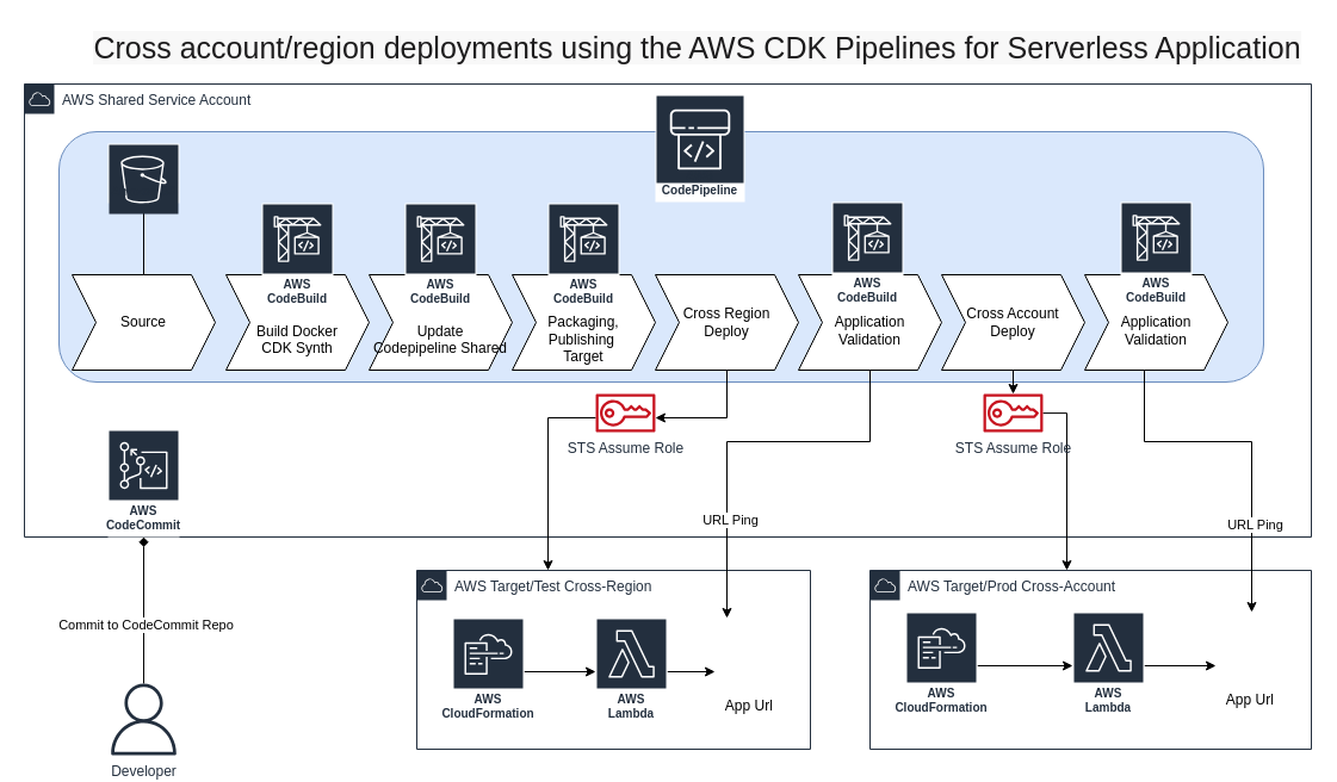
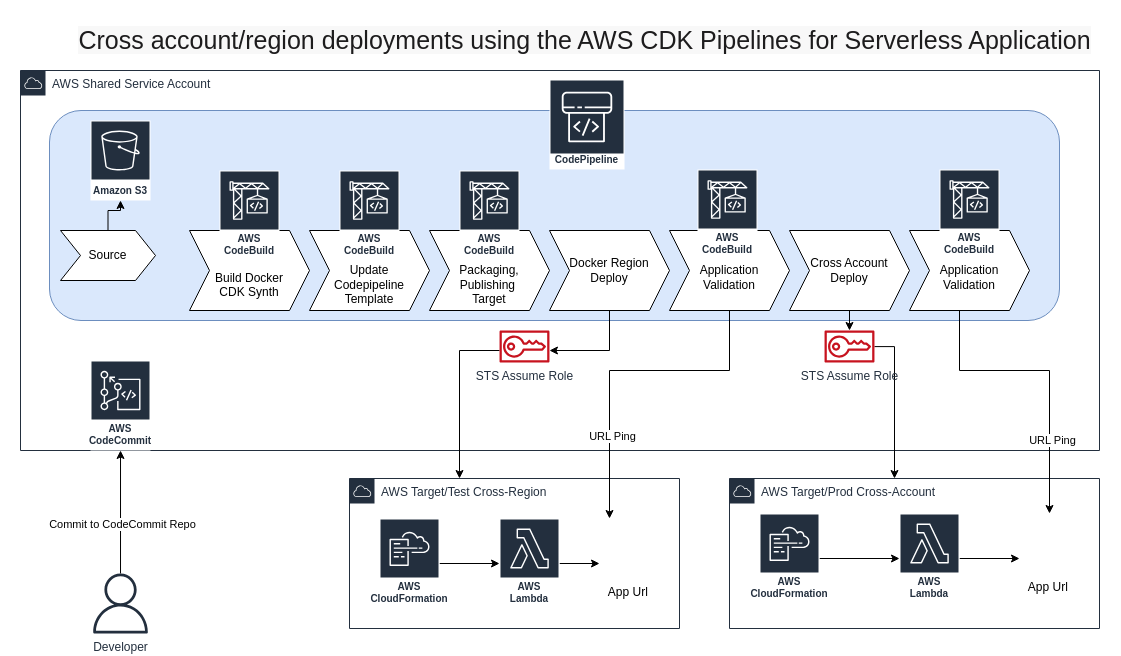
- <mxCell id="46" value="Amazon S3" style="outlineConnect=0;fontColor=#232F3E;gradientColor=none;strokeColor=#ffffff;fillColor=#232F3E;dashed=0;verticalLabelPosition=middle;verticalAlign=bottom;align=center;html=1;whiteSpace=wrap;fontSize=10;fontStyle=1;spacing=3;shape=mxgraph.aws4.productIcon;prIcon=mxgraph.aws4.s3;" vertex="1" parent="1"><mxGeometry x="90" y="120" width="60" height="50" as="geometry" /></mxCell>
+ <mxCell id="46" value="Amazon S3" style="outlineConnect=0;fontColor=#232F3E;gradientColor=none;strokeColor=#ffffff;fillColor=#232F3E;dashed=0;verticalLabelPosition=middle;verticalAlign=bottom;align=center;html=1;whiteSpace=wrap;fontSize=10;fontStyle=1;spacing=3;shape=mxgraph.aws4.productIcon;prIcon=mxgraph.aws4.s3;" vertex="1" parent="1"><mxGeometry x="90" y="120" width="60" height="80" as="geometry" /></mxCell>
- <mxCell id="6" value="Source" style="shape=step;perimeter=stepPerimeter;whiteSpace=wrap;html=1;fixedSize=1;" vertex="1" parent="1"><mxGeometry x="60" y="230" width="120" height="80" as="geometry" /></mxCell>
+ <mxCell id="6" value="Source" style="shape=step;perimeter=stepPerimeter;whiteSpace=wrap;html=1;fixedSize=1;" vertex="1" parent="1"><mxGeometry x="60" y="230" width="95" height="50" as="geometry" /></mxCell>
- <mxCell id="8" value="&lt;br&gt;&lt;br&gt;Update &lt;br&gt;Codepipeline Shared" style="shape=step;perimeter=stepPerimeter;whiteSpace=wrap;html=1;fixedSize=1;" vertex="1" parent="1"><mxGeometry x="309" y="230" width="120" height="80" as="geometry" /></mxCell>
+ <mxCell id="8" value="&lt;br&gt;&lt;br&gt;Update &lt;br&gt;Codepipeline Template" style="shape=step;perimeter=stepPerimeter;whiteSpace=wrap;html=1;fixedSize=1;" vertex="1" parent="1"><mxGeometry x="309" y="230" width="120" height="80" as="geometry" /></mxCell>
- <mxCell id="12" value="Cross Region&lt;br&gt;Deploy" style="shape=step;perimeter=stepPerimeter;whiteSpace=wrap;html=1;fixedSize=1;" vertex="1" parent="1"><mxGeometry x="549" y="230" width="120" height="80" as="geometry" /></mxCell>
+ <mxCell id="12" value="Docker Region&lt;br&gt;Deploy" style="shape=step;perimeter=stepPerimeter;whiteSpace=wrap;html=1;fixedSize=1;" vertex="1" parent="1"><mxGeometry x="549" y="230" width="120" height="80" as="geometry" /></mxCell>
- <mxCell id="43" style="edgeStyle=orthogonalEdgeStyle;rounded=0;orthogonalLoop=1;jettySize=auto;html=1;endArrow=diamond;" edge="1" parent="1" source="45" target="41"><mxGeometry relative="1" as="geometry" /></mxCell>
+ <mxCell id="43" style="edgeStyle=orthogonalEdgeStyle;rounded=0;orthogonalLoop=1;jettySize=auto;html=1;" edge="1" parent="1" source="45" target="41"><mxGeometry relative="1" as="geometry" /></mxCell>
